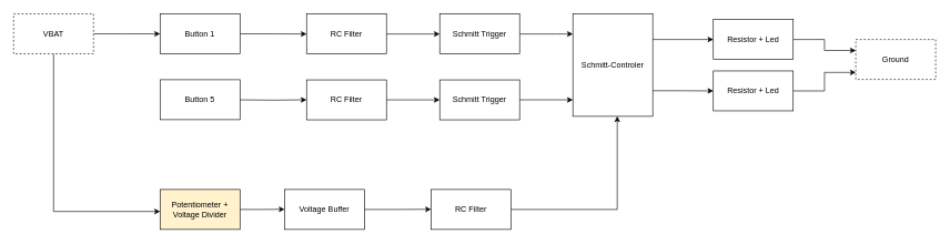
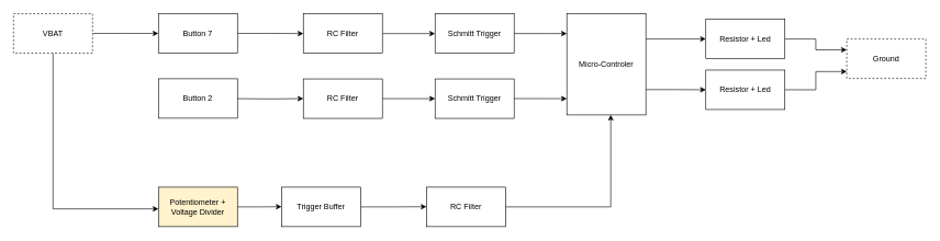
- <mxCell id="6" value="Button 1" style="rounded=0;whiteSpace=wrap;html=1;" vertex="1" parent="1"><mxGeometry x="240" y="20" width="120" height="60" as="geometry" /></mxCell>
+ <mxCell id="6" value="Button 7" style="rounded=0;whiteSpace=wrap;html=1;" vertex="1" parent="1"><mxGeometry x="240" y="20" width="120" height="60" as="geometry" /></mxCell>
- <mxCell id="16" value="Schmitt-Controler" style="rounded=0;whiteSpace=wrap;html=1;" vertex="1" parent="1"><mxGeometry x="860" y="20" width="120" height="154" as="geometry" /></mxCell>
+ <mxCell id="16" value="Micro-Controler" style="rounded=0;whiteSpace=wrap;html=1;" vertex="1" parent="1"><mxGeometry x="860" y="20" width="120" height="154" as="geometry" /></mxCell>
- <mxCell id="7" value="Button 5" style="rounded=0;whiteSpace=wrap;html=1;" vertex="1" parent="1"><mxGeometry x="240" y="119" width="120" height="60" as="geometry" /></mxCell>
+ <mxCell id="7" value="Button 2" style="rounded=0;whiteSpace=wrap;html=1;" vertex="1" parent="1"><mxGeometry x="240" y="119" width="120" height="60" as="geometry" /></mxCell>
- <mxCell id="23" value="Voltage Buffer" style="rounded=0;whiteSpace=wrap;html=1;" vertex="1" parent="1"><mxGeometry x="427" y="284" width="120" height="60" as="geometry" /></mxCell>
+ <mxCell id="23" value="Trigger Buffer" style="rounded=0;whiteSpace=wrap;html=1;" vertex="1" parent="1"><mxGeometry x="427" y="284" width="120" height="60" as="geometry" /></mxCell>
